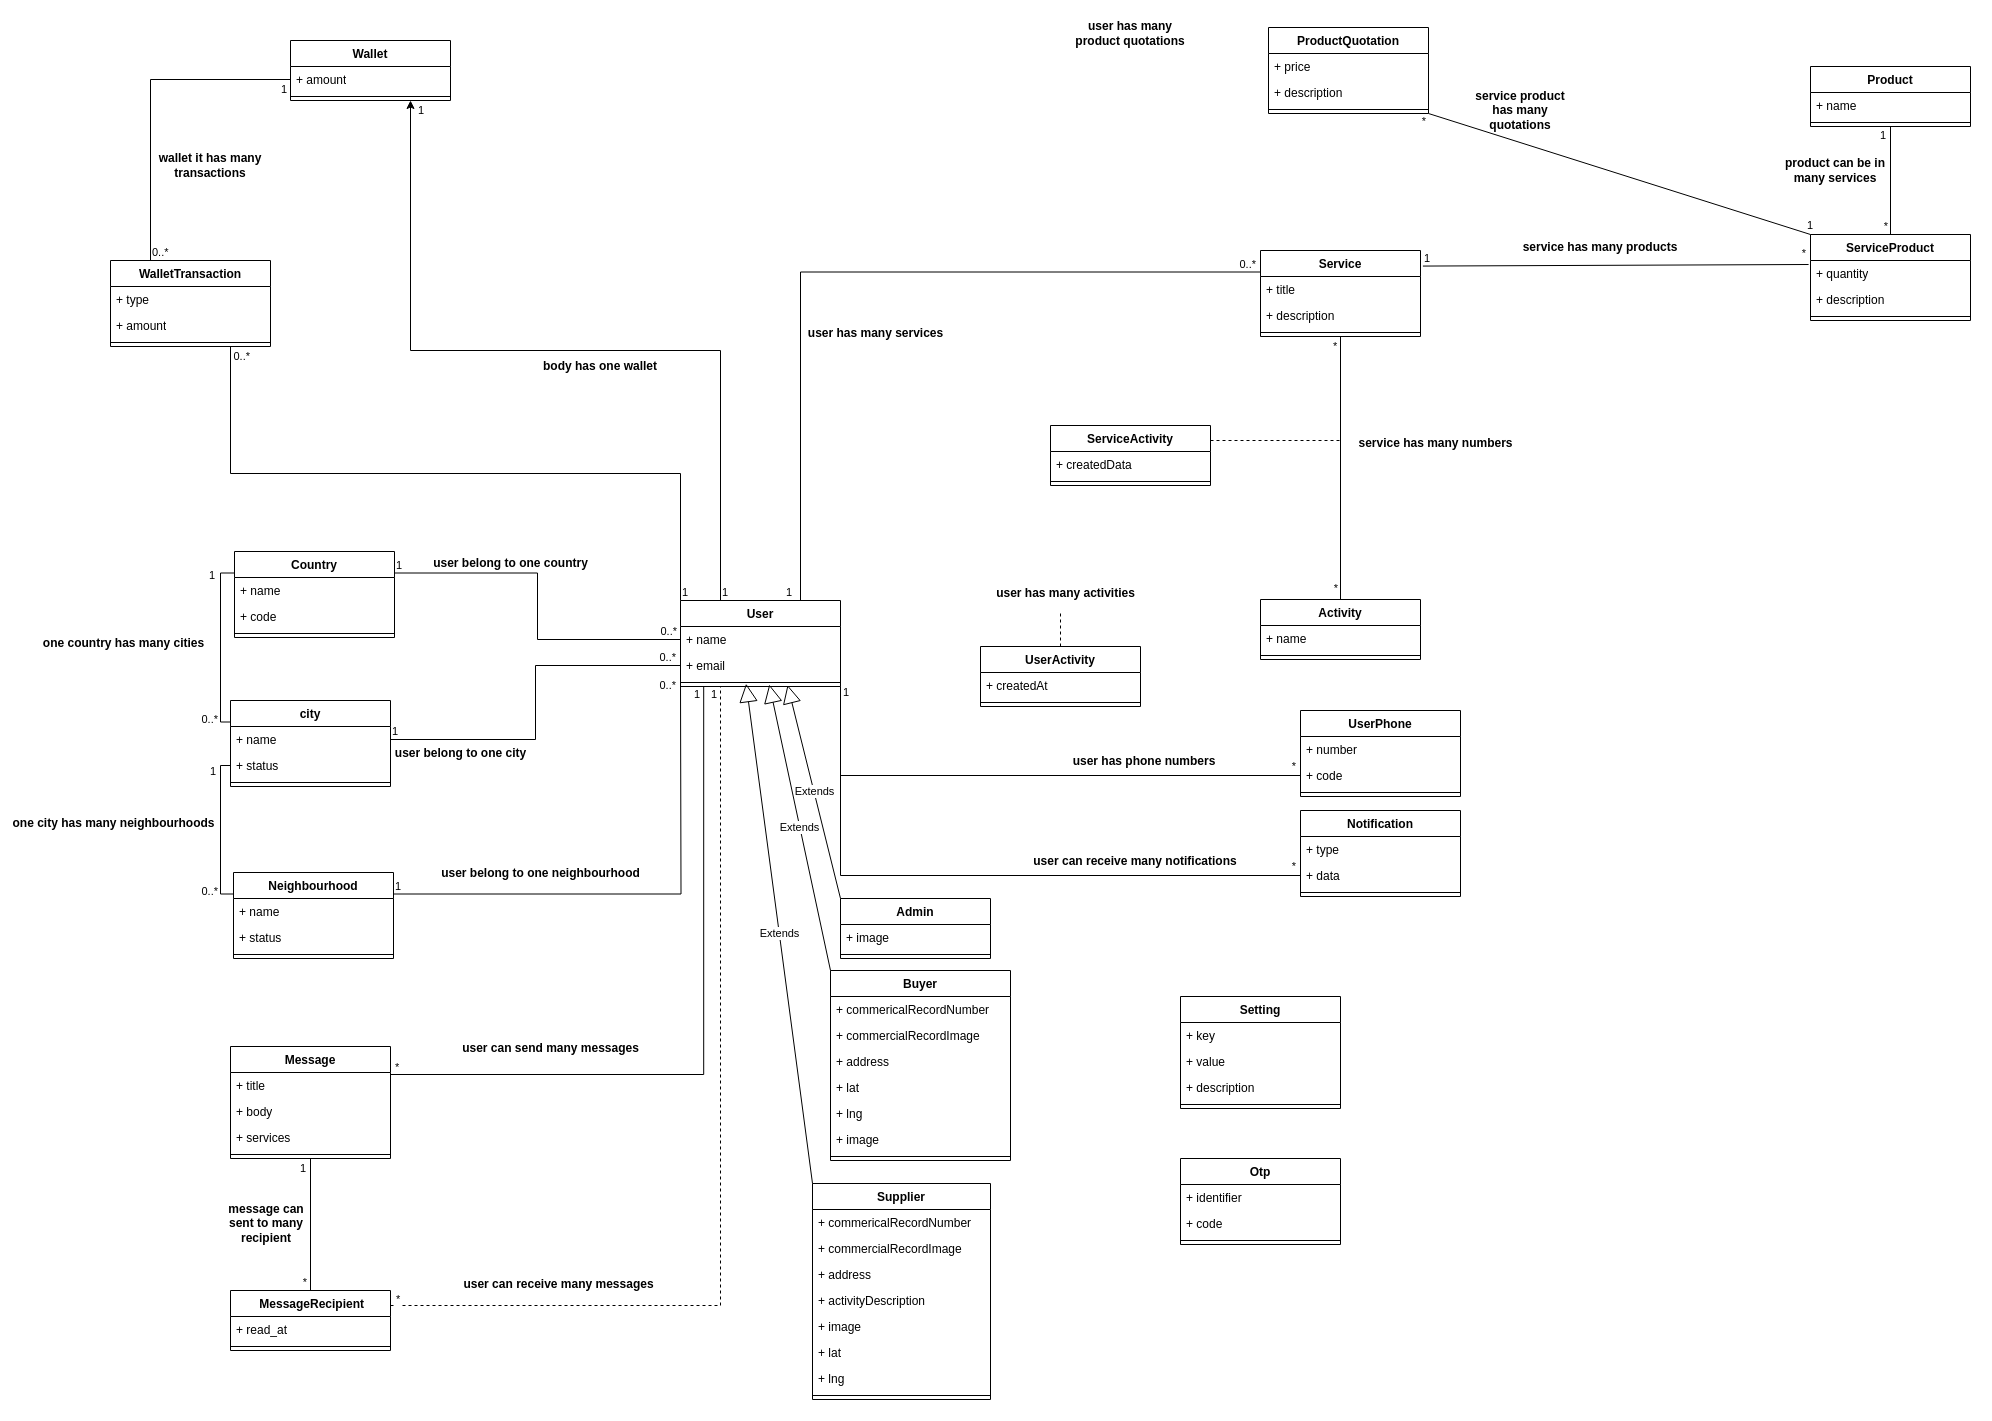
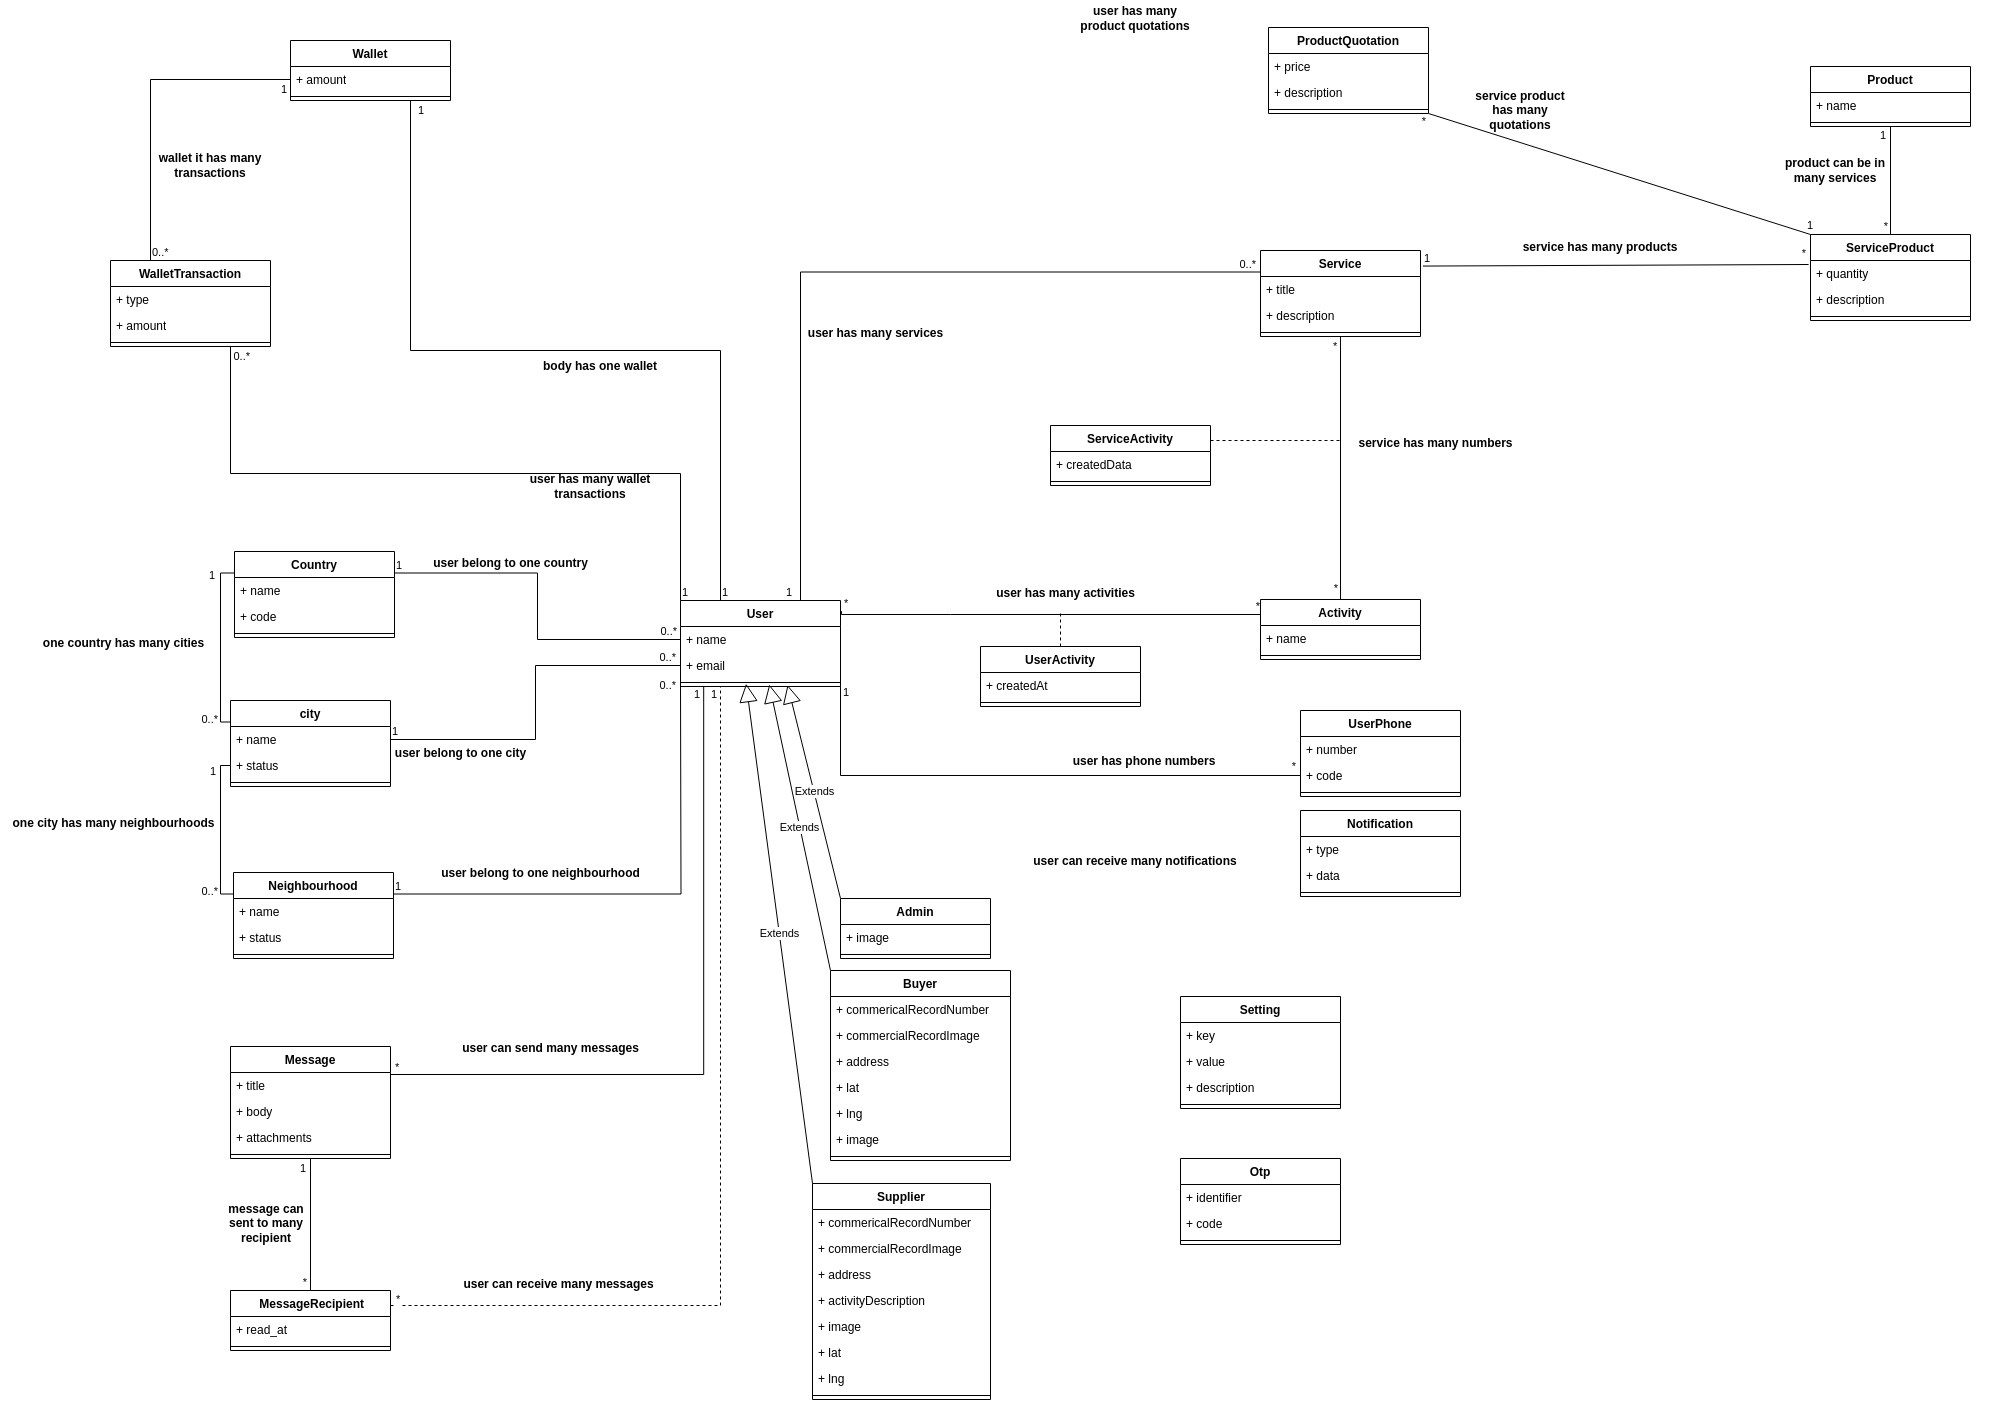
- <mxCell id="64" value="user has many product quotations" style="text;align=center;fontStyle=1;verticalAlign=middle;spacingLeft=3;spacingRight=3;strokeColor=none;rotatable=0;points=[[0,0.5],[1,0.5]];portConstraint=eastwest;html=1;whiteSpace=wrap;" parent="1" vertex="1"><mxGeometry x="1060" y="20" width="140" height="26" as="geometry" /></mxCell>
+ <mxCell id="64" value="user has many product quotations" style="text;align=center;fontStyle=1;verticalAlign=middle;spacingLeft=3;spacingRight=3;strokeColor=none;rotatable=0;points=[[0,0.5],[1,0.5]];portConstraint=eastwest;html=1;whiteSpace=wrap;" parent="1" vertex="1"><mxGeometry x="1065" y="5" width="140" height="26" as="geometry" /></mxCell>
- <mxCell id="65" value="" style="endArrow=classic;html=1;edgeStyle=orthogonalEdgeStyle;rounded=0;entryX=0.75;entryY=1;entryDx=0;entryDy=0;exitX=0.25;exitY=0;exitDx=0;exitDy=0;" parent="1" source="2" target="57" edge="1"><mxGeometry relative="1" as="geometry"><mxPoint x="750" y="610" as="sourcePoint" /><mxPoint x="760" y="89" as="targetPoint" /></mxGeometry></mxCell>
+ <mxCell id="65" value="" style="endArrow=none;html=1;edgeStyle=orthogonalEdgeStyle;rounded=0;entryX=0.75;entryY=1;entryDx=0;entryDy=0;exitX=0.25;exitY=0;exitDx=0;exitDy=0;" parent="1" source="2" target="57" edge="1"><mxGeometry relative="1" as="geometry"><mxPoint x="750" y="610" as="sourcePoint" /><mxPoint x="760" y="89" as="targetPoint" /></mxGeometry></mxCell>
+ <mxCell id="72" value="user has many wallet transactions" style="text;align=center;fontStyle=1;verticalAlign=middle;spacingLeft=3;spacingRight=3;strokeColor=none;rotatable=0;points=[[0,0.5],[1,0.5]];portConstraint=eastwest;html=1;whiteSpace=wrap;" parent="1" vertex="1"><mxGeometry x="520" y="473" width="140" height="26" as="geometry" /></mxCell>
+ <mxCell id="31" value="" style="endArrow=none;html=1;edgeStyle=orthogonalEdgeStyle;rounded=0;entryX=0;entryY=0.25;entryDx=0;entryDy=0;exitX=1.006;exitY=0.125;exitDx=0;exitDy=0;exitPerimeter=0;" parent="1" source="2" target="25" edge="1"><mxGeometry relative="1" as="geometry"><mxPoint x="920" y="840" as="sourcePoint" /><mxPoint x="1080" y="840" as="targetPoint" /><Array as="points"><mxPoint x="950" y="614" /><mxPoint x="950" y="614" /></Array></mxGeometry></mxCell>
+ <mxCell id="32" value="*" style="edgeLabel;resizable=0;html=1;align=left;verticalAlign=bottom;" parent="31" connectable="0" vertex="1"><mxGeometry x="-1" relative="1" as="geometry"><mxPoint x="1" as="offset" /></mxGeometry></mxCell>
+ <mxCell id="33" value="*" style="edgeLabel;resizable=0;html=1;align=right;verticalAlign=bottom;" parent="31" connectable="0" vertex="1"><mxGeometry x="1" relative="1" as="geometry" /></mxCell>
- <mxCell id="150" value="" style="endArrow=none;html=1;edgeStyle=orthogonalEdgeStyle;rounded=0;entryX=0;entryY=0.5;entryDx=0;entryDy=0;exitX=1;exitY=1;exitDx=0;exitDy=0;" edge="1" parent="1" source="2" target="148"><mxGeometry relative="1" as="geometry"><mxPoint x="820" y="720" as="sourcePoint" /><mxPoint x="1310" y="785" as="targetPoint" /></mxGeometry></mxCell>
- <mxCell id="151" value="1" style="edgeLabel;resizable=0;html=1;align=left;verticalAlign=bottom;" connectable="0" vertex="1" parent="150"><mxGeometry x="-1" relative="1" as="geometry"><mxPoint x="1" y="14" as="offset" /></mxGeometry></mxCell>
- <mxCell id="152" value="*" style="edgeLabel;resizable=0;html=1;align=right;verticalAlign=bottom;" connectable="0" vertex="1" parent="150"><mxGeometry x="1" relative="1" as="geometry"><mxPoint x="-4" y="-1" as="offset" /></mxGeometry></mxCell>
- <mxCell id="80" value="+ services" style="text;strokeColor=none;fillColor=none;align=left;verticalAlign=top;spacingLeft=4;spacingRight=4;overflow=hidden;rotatable=0;points=[[0,0.5],[1,0.5]];portConstraint=eastwest;whiteSpace=wrap;html=1;" parent="77" vertex="1"><mxGeometry y="78" width="160" height="26" as="geometry" /></mxCell>
+ <mxCell id="80" value="+ attachments" style="text;strokeColor=none;fillColor=none;align=left;verticalAlign=top;spacingLeft=4;spacingRight=4;overflow=hidden;rotatable=0;points=[[0,0.5],[1,0.5]];portConstraint=eastwest;whiteSpace=wrap;html=1;" parent="77" vertex="1"><mxGeometry y="78" width="160" height="26" as="geometry" /></mxCell>
